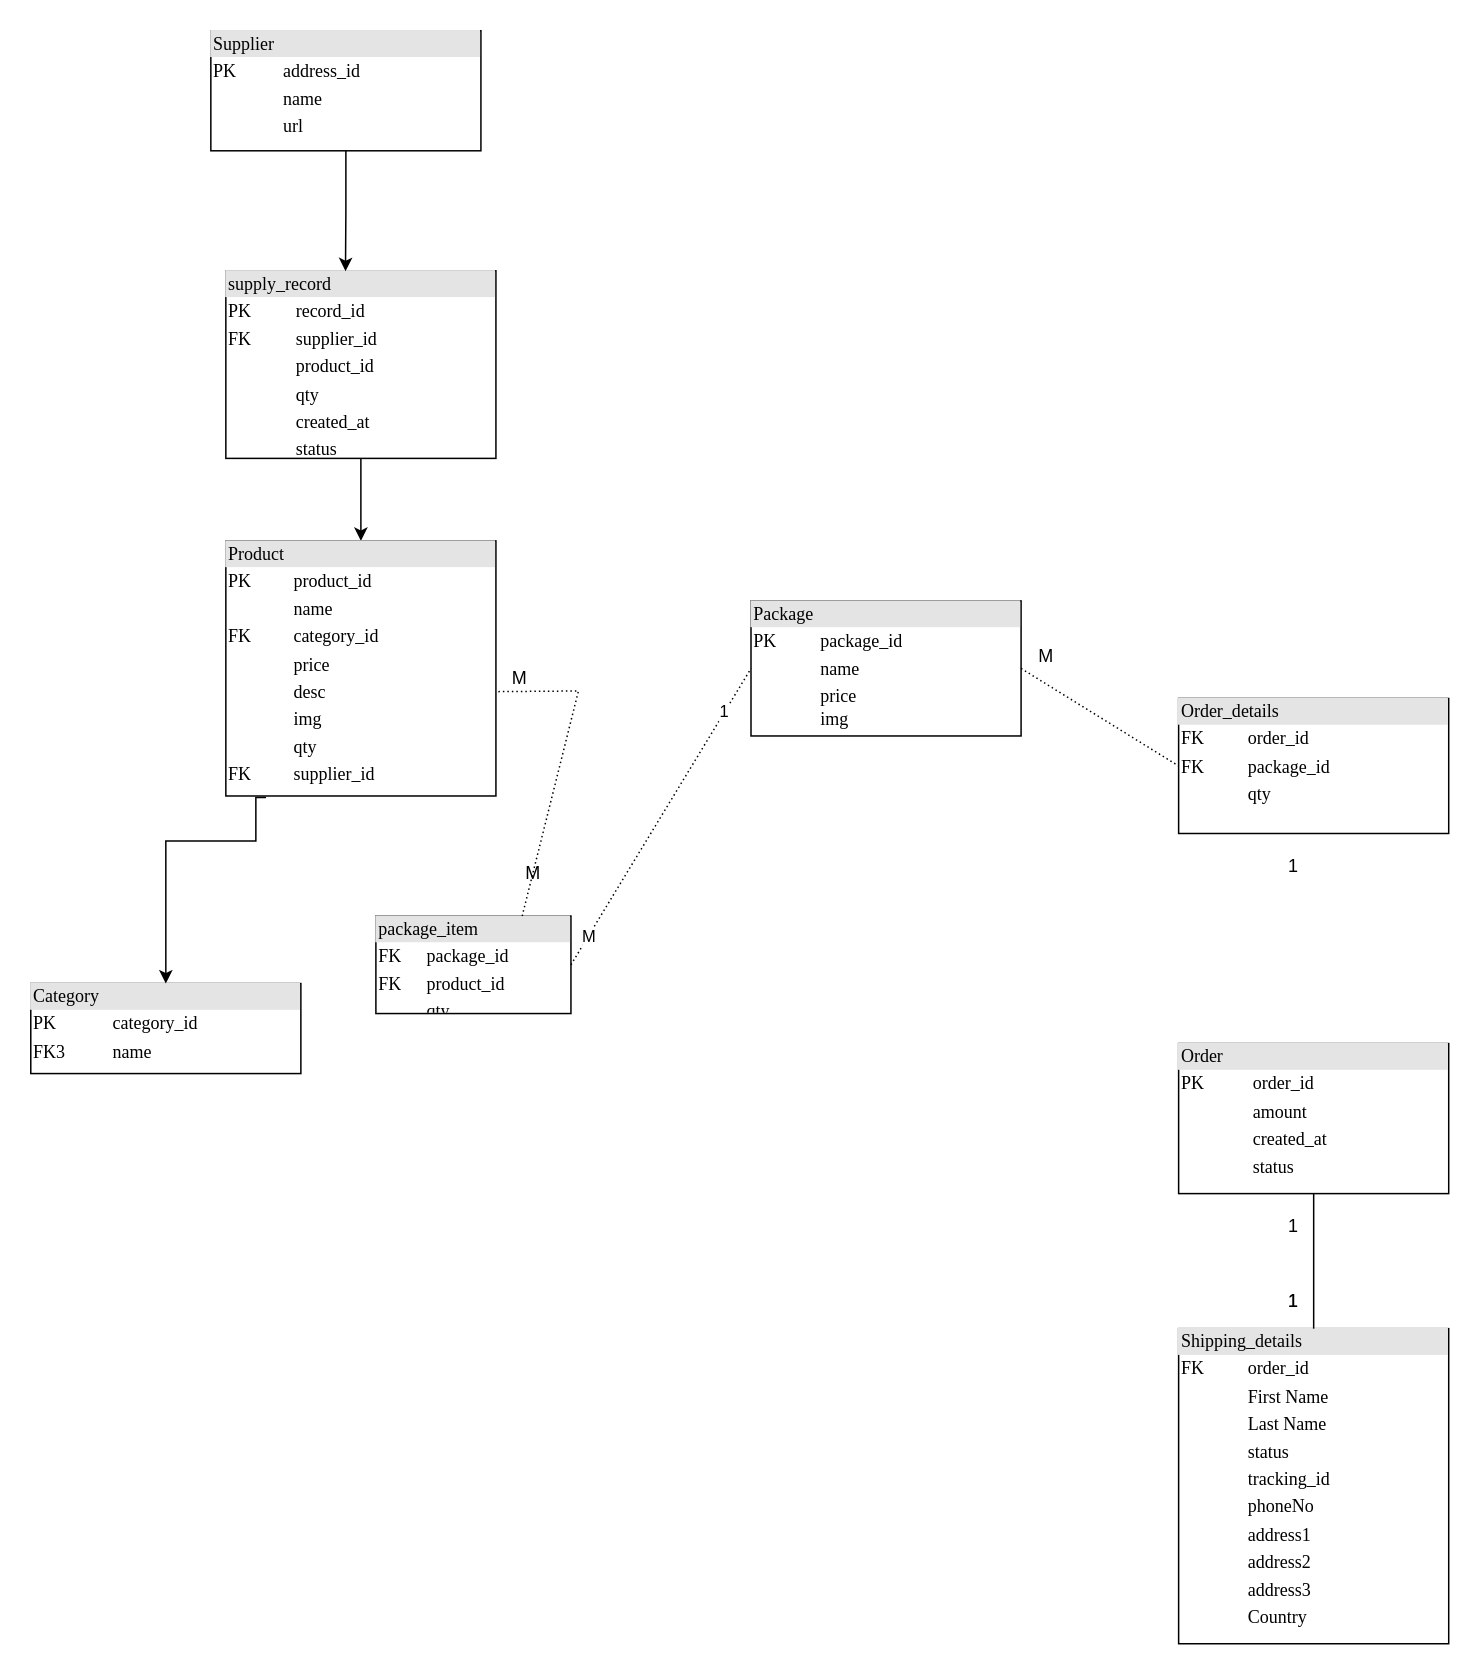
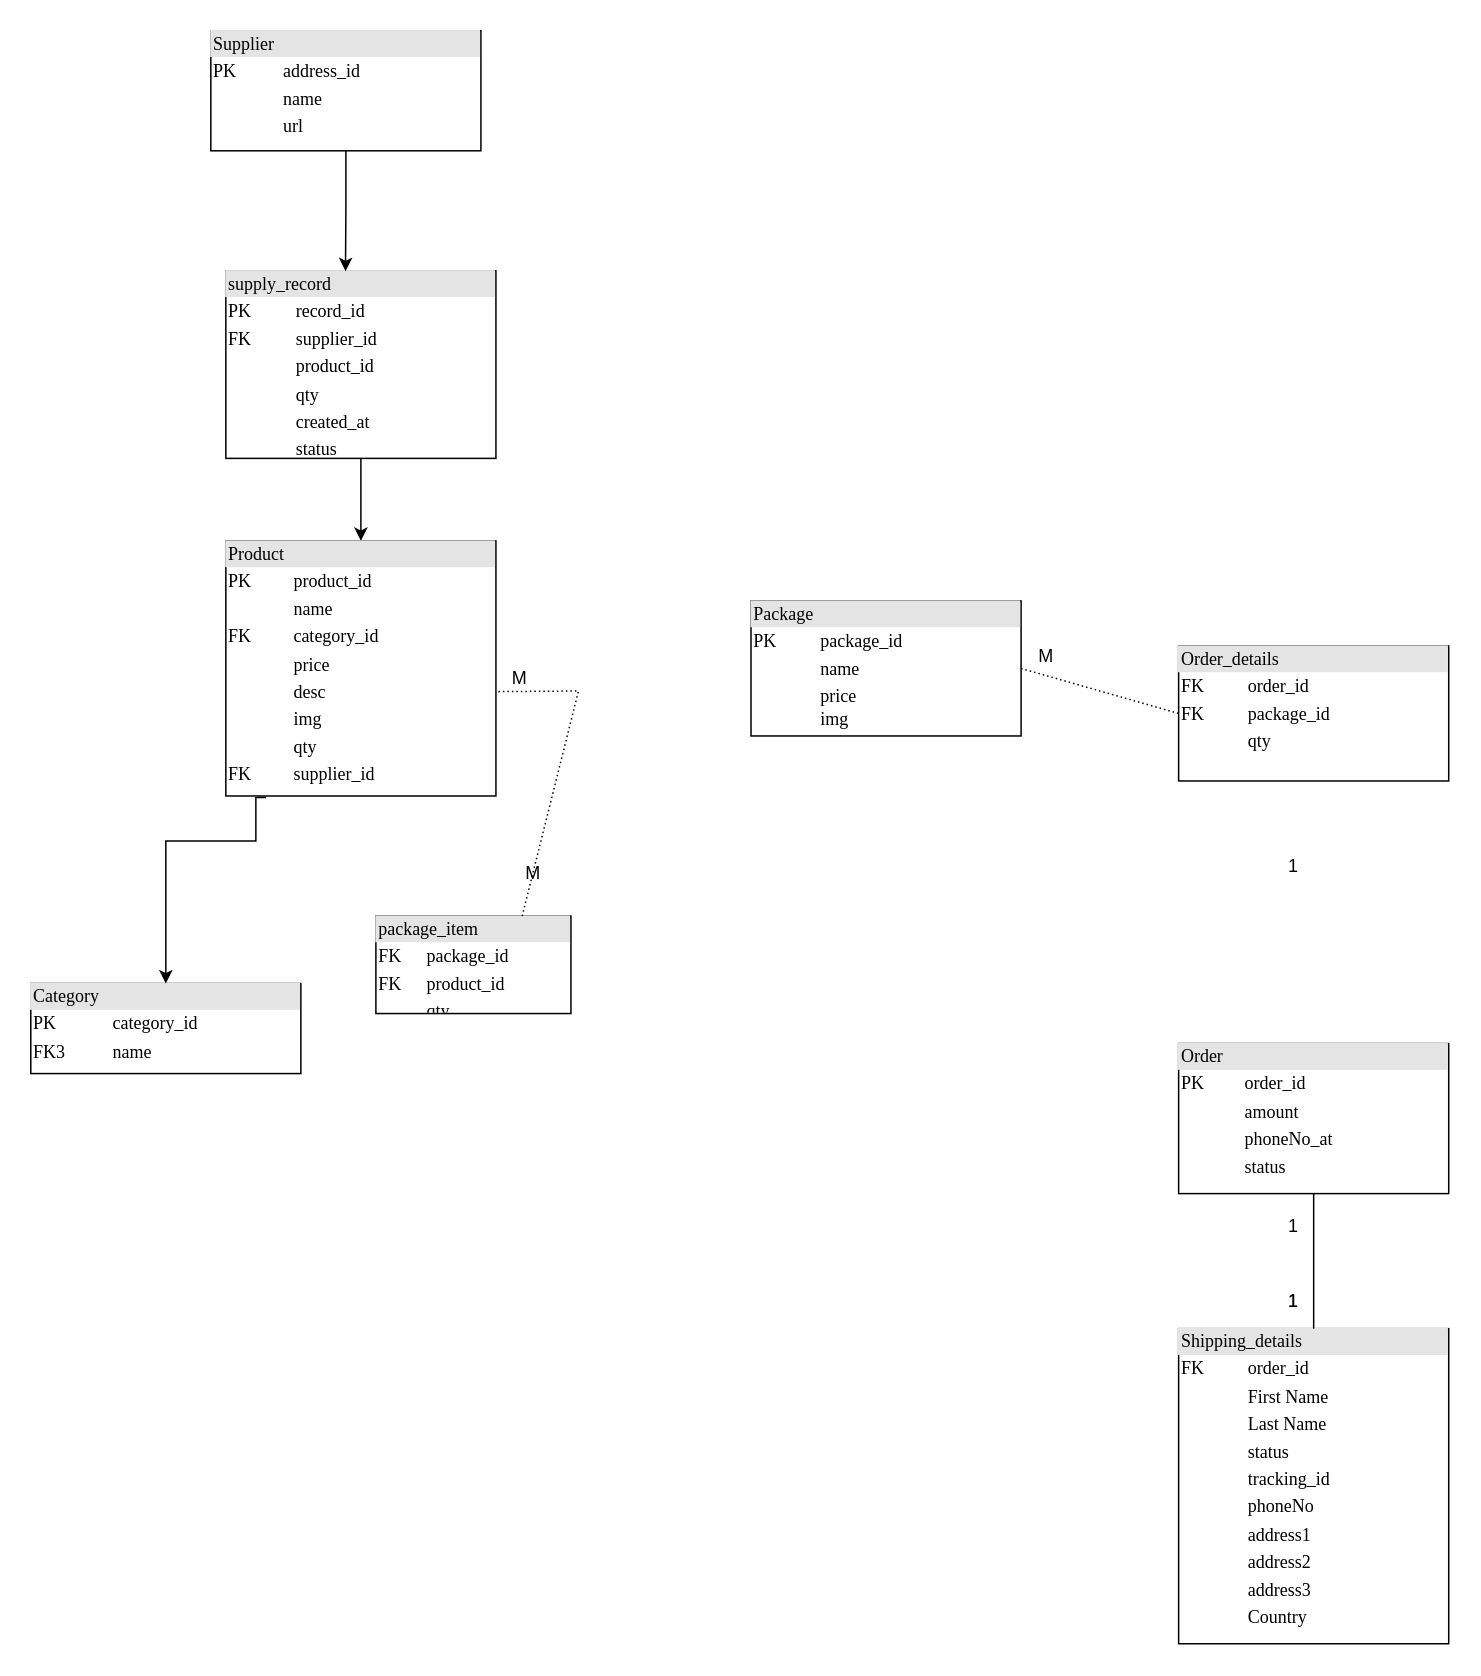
- <mxCell id="13" value="&lt;div style=&quot;box-sizing: border-box ; width: 100% ; background: #e4e4e4 ; padding: 2px&quot;&gt;Order_details&lt;/div&gt;&lt;table style=&quot;width: 100% ; font-size: 1em&quot; cellpadding=&quot;2&quot; cellspacing=&quot;0&quot;&gt;&lt;tbody&gt;&lt;tr&gt;&lt;td&gt;FK&lt;/td&gt;&lt;td&gt;order_id&lt;/td&gt;&lt;/tr&gt;&lt;tr&gt;&lt;td&gt;FK&lt;/td&gt;&lt;td&gt;package_id&lt;/td&gt;&lt;/tr&gt;&lt;tr&gt;&lt;td&gt;&lt;/td&gt;&lt;td&gt;qty&lt;/td&gt;&lt;/tr&gt;&lt;/tbody&gt;&lt;/table&gt;" style="verticalAlign=top;align=left;overflow=fill;html=1;rounded=0;shadow=0;comic=0;labelBackgroundColor=none;strokeWidth=1;fontFamily=Verdana;fontSize=12" parent="1" vertex="1"><mxGeometry x="785" y="465" width="180" height="90" as="geometry" /></mxCell>
+ <mxCell id="13" value="&lt;div style=&quot;box-sizing: border-box ; width: 100% ; background: #e4e4e4 ; padding: 2px&quot;&gt;Order_details&lt;/div&gt;&lt;table style=&quot;width: 100% ; font-size: 1em&quot; cellpadding=&quot;2&quot; cellspacing=&quot;0&quot;&gt;&lt;tbody&gt;&lt;tr&gt;&lt;td&gt;FK&lt;/td&gt;&lt;td&gt;order_id&lt;/td&gt;&lt;/tr&gt;&lt;tr&gt;&lt;td&gt;FK&lt;/td&gt;&lt;td&gt;package_id&lt;/td&gt;&lt;/tr&gt;&lt;tr&gt;&lt;td&gt;&lt;/td&gt;&lt;td&gt;qty&lt;/td&gt;&lt;/tr&gt;&lt;/tbody&gt;&lt;/table&gt;" style="verticalAlign=top;align=left;overflow=fill;html=1;rounded=0;shadow=0;comic=0;labelBackgroundColor=none;strokeWidth=1;fontFamily=Verdana;fontSize=12" parent="1" vertex="1"><mxGeometry x="785" y="430" width="180" height="90" as="geometry" /></mxCell>
- <mxCell id="14" value="" style="endArrow=none;html=1;rounded=0;dashed=1;dashPattern=1 2;exitX=1;exitY=0.5;exitDx=0;exitDy=0;entryX=0;entryY=0.5;entryDx=0;entryDy=0;" parent="1" source="4" target="2" edge="1"><mxGeometry relative="1" as="geometry"><mxPoint x="475" y="835" as="sourcePoint" /><mxPoint x="705" y="945" as="targetPoint" /></mxGeometry></mxCell>
- <mxCell id="15" value="M" style="edgeLabel;html=1;align=center;verticalAlign=middle;resizable=0;points=[];" parent="14" vertex="1" connectable="0"><mxGeometry x="-0.81" relative="1" as="geometry"><mxPoint as="offset" /></mxGeometry></mxCell>
- <mxCell id="16" value="1" style="edgeLabel;html=1;align=center;verticalAlign=middle;resizable=0;points=[];" parent="14" vertex="1" connectable="0"><mxGeometry x="0.707" y="1" relative="1" as="geometry"><mxPoint as="offset" /></mxGeometry></mxCell>
- <mxCell id="3" value="&lt;div style=&quot;box-sizing: border-box ; width: 100% ; background: #e4e4e4 ; padding: 2px&quot;&gt;Order&lt;/div&gt;&lt;table style=&quot;width: 100% ; font-size: 1em&quot; cellpadding=&quot;2&quot; cellspacing=&quot;0&quot;&gt;&lt;tbody&gt;&lt;tr&gt;&lt;td&gt;PK&lt;/td&gt;&lt;td&gt;order_id&lt;/td&gt;&lt;/tr&gt;&lt;tr&gt;&lt;td&gt;&lt;br&gt;&lt;/td&gt;&lt;td&gt;amount&lt;br&gt;&lt;/td&gt;&lt;/tr&gt;&lt;tr&gt;&lt;td&gt;&lt;br&gt;&lt;/td&gt;&lt;td&gt;created_at&lt;br&gt;&lt;/td&gt;&lt;/tr&gt;&lt;tr&gt;&lt;td&gt;&lt;br&gt;&lt;/td&gt;&lt;td&gt;status&lt;br&gt;&lt;/td&gt;&lt;/tr&gt;&lt;/tbody&gt;&lt;/table&gt;" style="verticalAlign=top;align=left;overflow=fill;html=1;rounded=0;shadow=0;comic=0;labelBackgroundColor=none;strokeWidth=1;fontFamily=Verdana;fontSize=12" parent="1" vertex="1"><mxGeometry x="785" y="695" width="180" height="100" as="geometry" /></mxCell>
+ <mxCell id="3" value="&lt;div style=&quot;box-sizing: border-box ; width: 100% ; background: #e4e4e4 ; padding: 2px&quot;&gt;Order&lt;/div&gt;&lt;table style=&quot;width: 100% ; font-size: 1em&quot; cellpadding=&quot;2&quot; cellspacing=&quot;0&quot;&gt;&lt;tbody&gt;&lt;tr&gt;&lt;td&gt;PK&lt;/td&gt;&lt;td&gt;order_id&lt;/td&gt;&lt;/tr&gt;&lt;tr&gt;&lt;td&gt;&lt;br&gt;&lt;/td&gt;&lt;td&gt;amount&lt;br&gt;&lt;/td&gt;&lt;/tr&gt;&lt;tr&gt;&lt;td&gt;&lt;br&gt;&lt;/td&gt;&lt;td&gt;phoneNo_at&lt;br&gt;&lt;/td&gt;&lt;/tr&gt;&lt;tr&gt;&lt;td&gt;&lt;br&gt;&lt;/td&gt;&lt;td&gt;status&lt;br&gt;&lt;/td&gt;&lt;/tr&gt;&lt;/tbody&gt;&lt;/table&gt;" style="verticalAlign=top;align=left;overflow=fill;html=1;rounded=0;shadow=0;comic=0;labelBackgroundColor=none;strokeWidth=1;fontFamily=Verdana;fontSize=12" parent="1" vertex="1"><mxGeometry x="785" y="695" width="180" height="100" as="geometry" /></mxCell>
